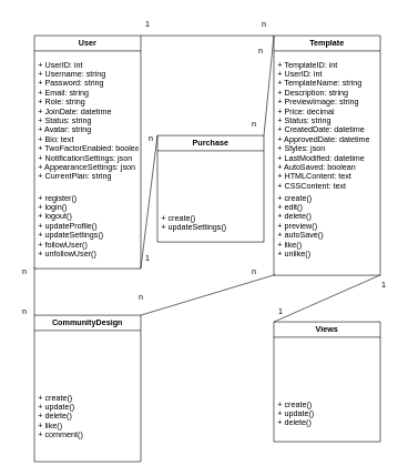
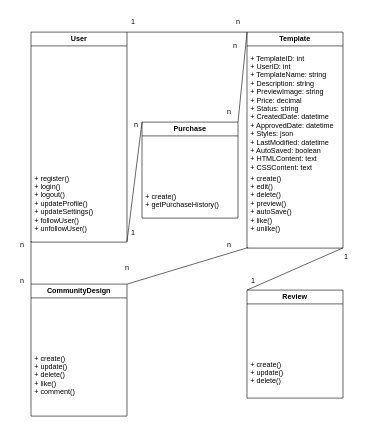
- <mxCell id="3" value="+ UserID: int&#10;+ Username: string&#10;+ Password: string&#10;+ Email: string&#10;+ Role: string&#10;+ JoinDate: datetime&#10;+ Status: string&#10;+ Avatar: string&#10;+ Bio: text&#10;+ TwoFactorEnabled: boolean&#10;+ NotificationSettings: json&#10;+ AppearanceSettings: json&#10;+ CurrentPlan: string" style="text;align=left;verticalAlign=top;spacingLeft=4;spacingRight=4;overflow=hidden;rotatable=0;points=[[0,0.5],[1,0.5]];portConstraint=eastwest;" parent="2" vertex="1"><mxGeometry y="30" width="160" height="200" as="geometry" /></mxCell>
- <mxCell id="9" value="+ create()&#10;+ updateSettings()" style="text;align=left;verticalAlign=top;spacingLeft=4;spacingRight=4;overflow=hidden;rotatable=0;points=[[0,0.5],[1,0.5]];portConstraint=eastwest;" parent="8" vertex="1"><mxGeometry y="110" width="160" height="50" as="geometry" /></mxCell>
+ <mxCell id="9" value="+ create()&#10;+ getPurchaseHistory()" style="text;align=left;verticalAlign=top;spacingLeft=4;spacingRight=4;overflow=hidden;rotatable=0;points=[[0,0.5],[1,0.5]];portConstraint=eastwest;" parent="8" vertex="1"><mxGeometry y="110" width="160" height="50" as="geometry" /></mxCell>
- <mxCell id="10" value="Views" style="swimlane;whiteSpace=wrap;html=1;" parent="1" vertex="1"><mxGeometry x="410" y="482" width="160" height="180" as="geometry" /></mxCell>
+ <mxCell id="10" value="Review" style="swimlane;whiteSpace=wrap;html=1;" parent="1" vertex="1"><mxGeometry x="410" y="482" width="160" height="180" as="geometry" /></mxCell>
